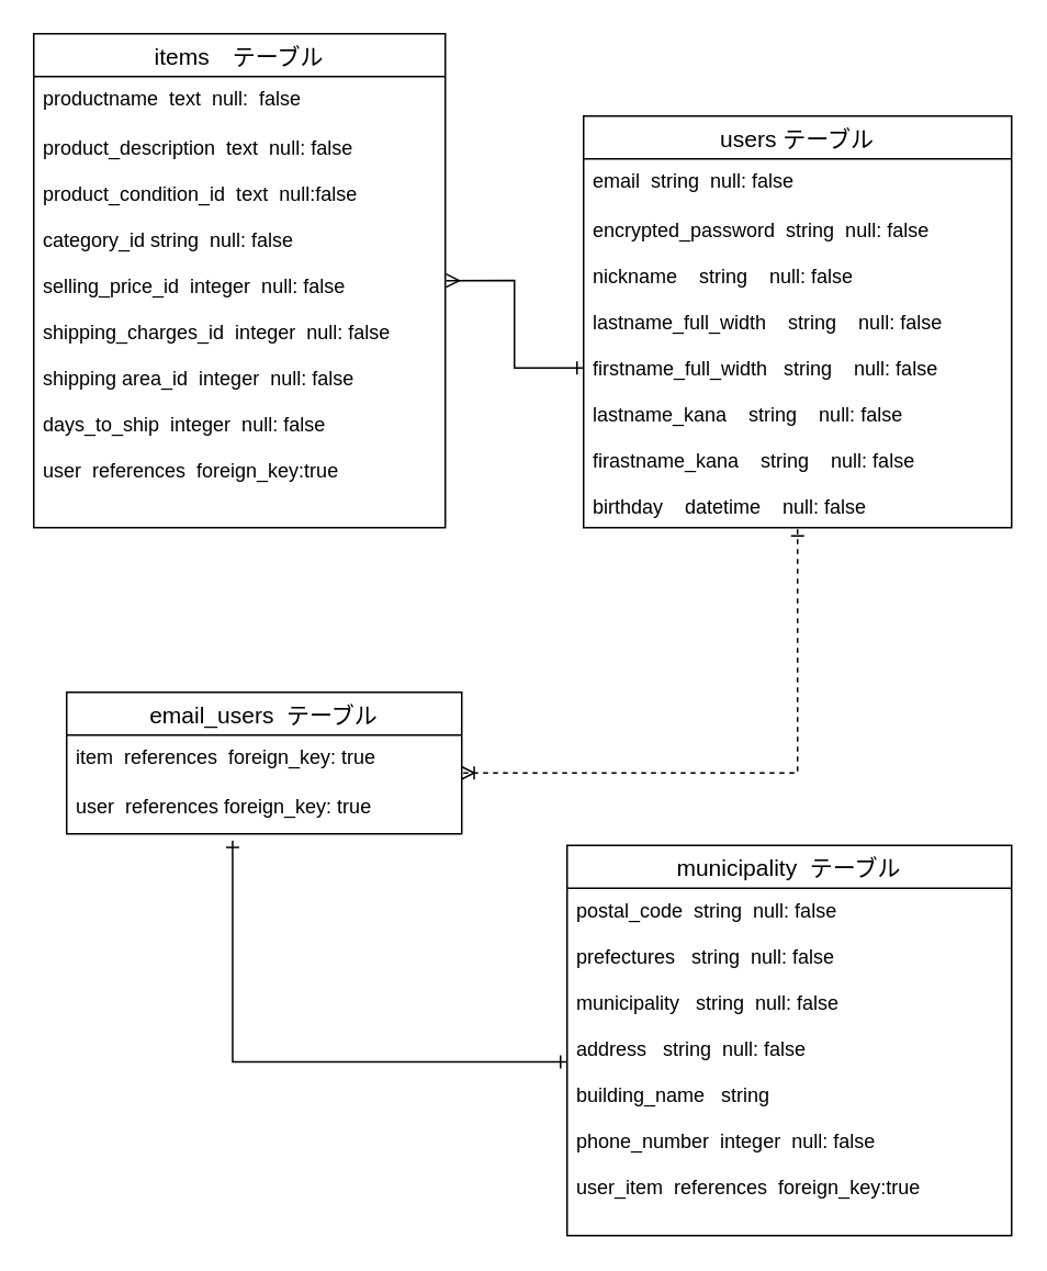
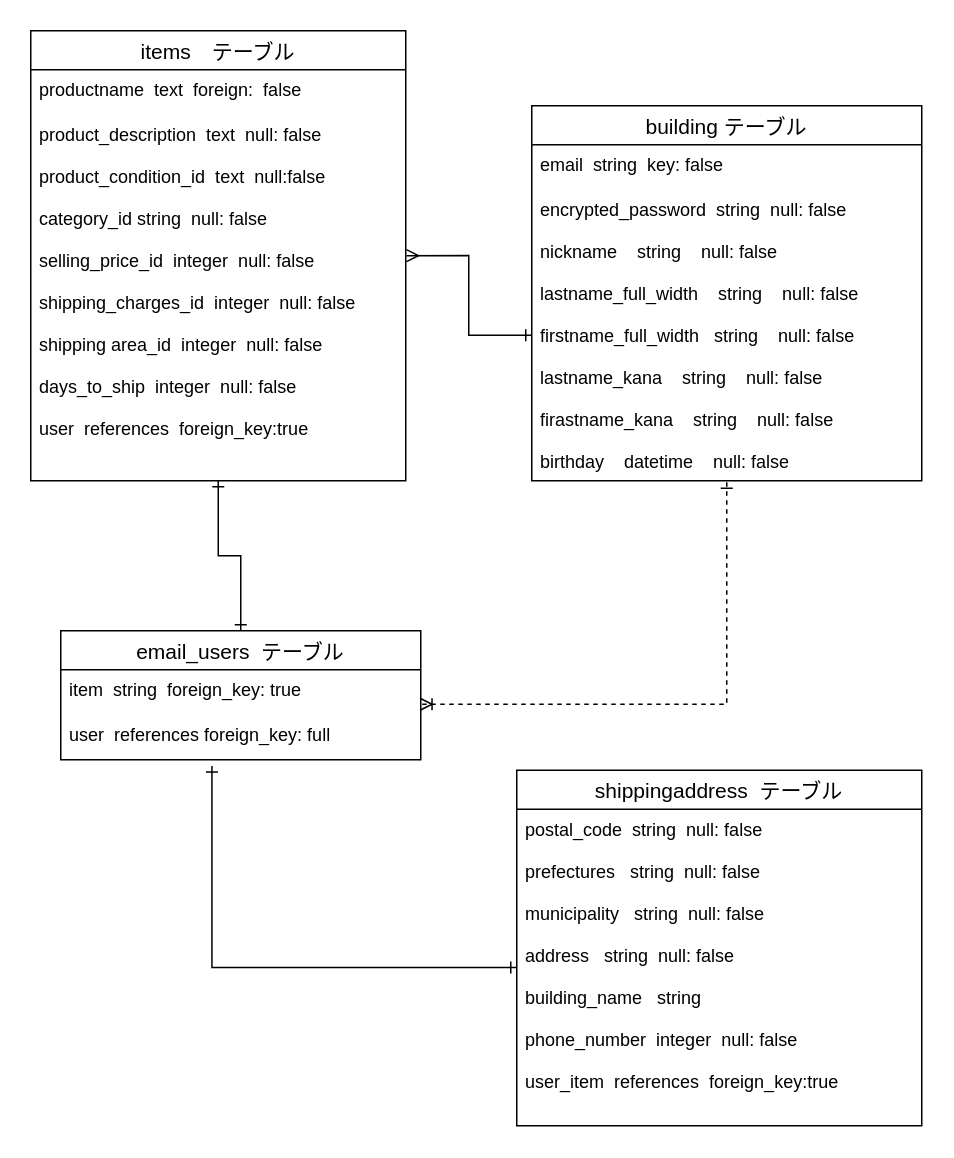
- <mxCell id="8" value="productname  text  null:  false" style="text;strokeColor=none;fillColor=none;spacingLeft=4;spacingRight=4;overflow=hidden;rotatable=0;points=[[0,0.5],[1,0.5]];portConstraint=eastwest;fontSize=12;" parent="7" vertex="1"><mxGeometry y="26" width="250" height="30" as="geometry" /></mxCell>
+ <mxCell id="8" value="productname  text  foreign:  false" style="text;strokeColor=none;fillColor=none;spacingLeft=4;spacingRight=4;overflow=hidden;rotatable=0;points=[[0,0.5],[1,0.5]];portConstraint=eastwest;fontSize=12;" parent="7" vertex="1"><mxGeometry y="26" width="250" height="30" as="geometry" /></mxCell>
- <mxCell id="3" value="users テーブル" style="swimlane;fontStyle=0;childLayout=stackLayout;horizontal=1;startSize=26;horizontalStack=0;resizeParent=1;resizeParentMax=0;resizeLast=0;collapsible=1;marginBottom=0;align=center;fontSize=14;" parent="1" vertex="1"><mxGeometry x="354" y="70" width="260" height="250" as="geometry" /></mxCell>
+ <mxCell id="3" value="building テーブル" style="swimlane;fontStyle=0;childLayout=stackLayout;horizontal=1;startSize=26;horizontalStack=0;resizeParent=1;resizeParentMax=0;resizeLast=0;collapsible=1;marginBottom=0;align=center;fontSize=14;" parent="1" vertex="1"><mxGeometry x="354" y="70" width="260" height="250" as="geometry" /></mxCell>
- <mxCell id="4" value="email  string  null: false  &#10;&#10;" style="text;strokeColor=none;fillColor=none;spacingLeft=4;spacingRight=4;overflow=hidden;rotatable=0;points=[[0,0.5],[1,0.5]];portConstraint=eastwest;fontSize=12;" parent="3" vertex="1"><mxGeometry y="26" width="260" height="30" as="geometry" /></mxCell>
+ <mxCell id="4" value="email  string  key: false  &#10;&#10;" style="text;strokeColor=none;fillColor=none;spacingLeft=4;spacingRight=4;overflow=hidden;rotatable=0;points=[[0,0.5],[1,0.5]];portConstraint=eastwest;fontSize=12;" parent="3" vertex="1"><mxGeometry y="26" width="260" height="30" as="geometry" /></mxCell>
+ <mxCell id="6" style="edgeStyle=orthogonalEdgeStyle;rounded=0;orthogonalLoop=1;jettySize=auto;html=1;endArrow=ERone;endFill=0;startArrow=ERone;startFill=0;" edge="1" parent="1" source="7" target="14"><mxGeometry relative="1" as="geometry" /></mxCell>
- <mxCell id="15" value="item  references  foreign_key: true" style="text;strokeColor=none;fillColor=none;spacingLeft=4;spacingRight=4;overflow=hidden;rotatable=0;points=[[0,0.5],[1,0.5]];portConstraint=eastwest;fontSize=12;" parent="14" vertex="1"><mxGeometry y="26" width="240" height="30" as="geometry" /></mxCell>
+ <mxCell id="15" value="item  string  foreign_key: true" style="text;strokeColor=none;fillColor=none;spacingLeft=4;spacingRight=4;overflow=hidden;rotatable=0;points=[[0,0.5],[1,0.5]];portConstraint=eastwest;fontSize=12;" parent="14" vertex="1"><mxGeometry y="26" width="240" height="30" as="geometry" /></mxCell>
- <mxCell id="16" value="user  references foreign_key: true" style="text;strokeColor=none;fillColor=none;spacingLeft=4;spacingRight=4;overflow=hidden;rotatable=0;points=[[0,0.5],[1,0.5]];portConstraint=eastwest;fontSize=12;" parent="14" vertex="1"><mxGeometry y="56" width="240" height="30" as="geometry" /></mxCell>
+ <mxCell id="16" value="user  references foreign_key: full" style="text;strokeColor=none;fillColor=none;spacingLeft=4;spacingRight=4;overflow=hidden;rotatable=0;points=[[0,0.5],[1,0.5]];portConstraint=eastwest;fontSize=12;" parent="14" vertex="1"><mxGeometry y="56" width="240" height="30" as="geometry" /></mxCell>
- <mxCell id="11" value="municipality  テーブル" style="swimlane;fontStyle=0;childLayout=stackLayout;horizontal=1;startSize=26;horizontalStack=0;resizeParent=1;resizeParentMax=0;resizeLast=0;collapsible=1;marginBottom=0;align=center;fontSize=14;" parent="1" vertex="1"><mxGeometry x="344" y="513" width="270" height="237" as="geometry" /></mxCell>
+ <mxCell id="11" value="shippingaddress  テーブル" style="swimlane;fontStyle=0;childLayout=stackLayout;horizontal=1;startSize=26;horizontalStack=0;resizeParent=1;resizeParentMax=0;resizeLast=0;collapsible=1;marginBottom=0;align=center;fontSize=14;" parent="1" vertex="1"><mxGeometry x="344" y="513" width="270" height="237" as="geometry" /></mxCell>
